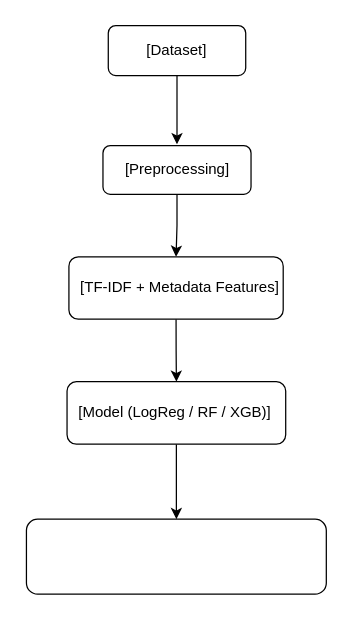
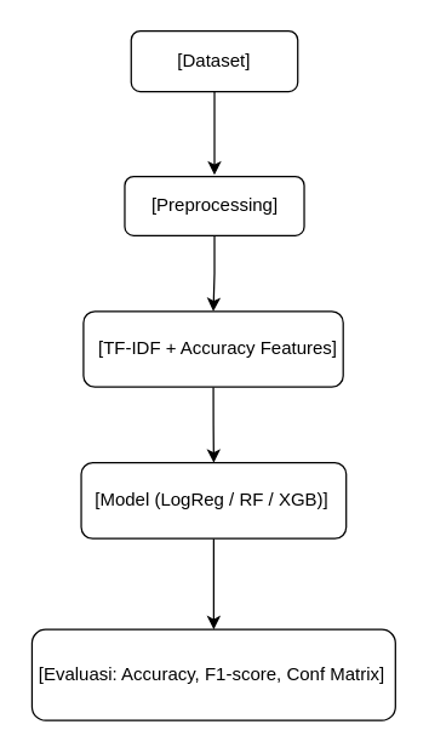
- <mxCell id="14" value="[TF-IDF + Metadata Features]" style="text;html=1;align=center;verticalAlign=middle;whiteSpace=wrap;rounded=0;" vertex="1" parent="1"><mxGeometry x="54.5" y="215" width="177" height="30" as="geometry" /></mxCell>
+ <mxCell id="14" value="[TF-IDF + Accuracy Features]" style="text;html=1;align=center;verticalAlign=middle;whiteSpace=wrap;rounded=0;" vertex="1" parent="1"><mxGeometry x="54.5" y="215" width="177" height="30" as="geometry" /></mxCell>
+ <mxCell id="8" value="[Evaluasi: Accuracy, F1-score, Conf Matrix]" style="text;html=1;align=center;verticalAlign=middle;whiteSpace=wrap;rounded=0;" vertex="1" parent="1"><mxGeometry x="20.5" y="430" width="237" height="30" as="geometry" /></mxCell>
